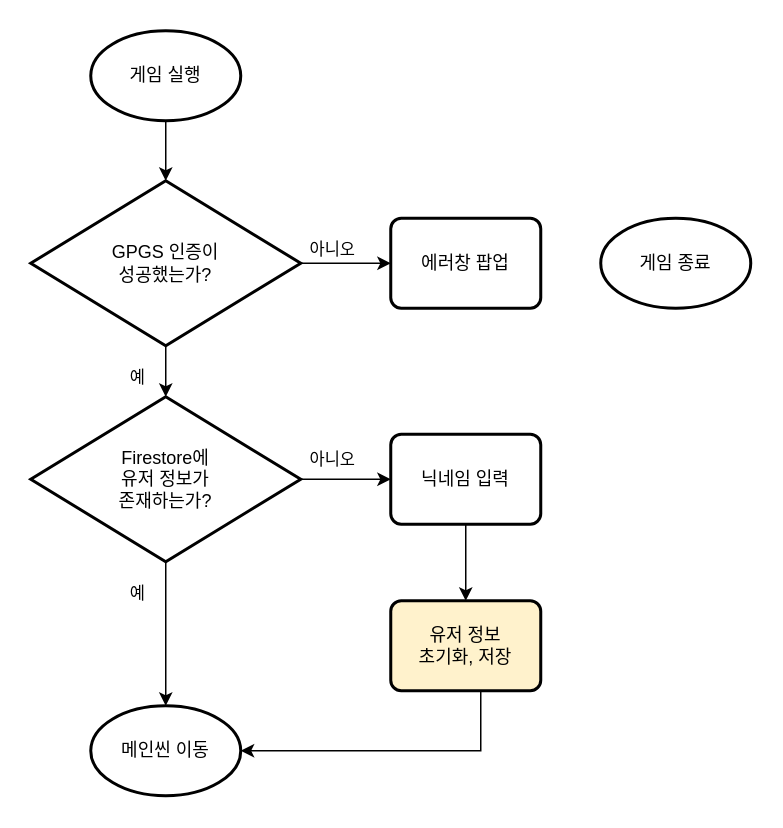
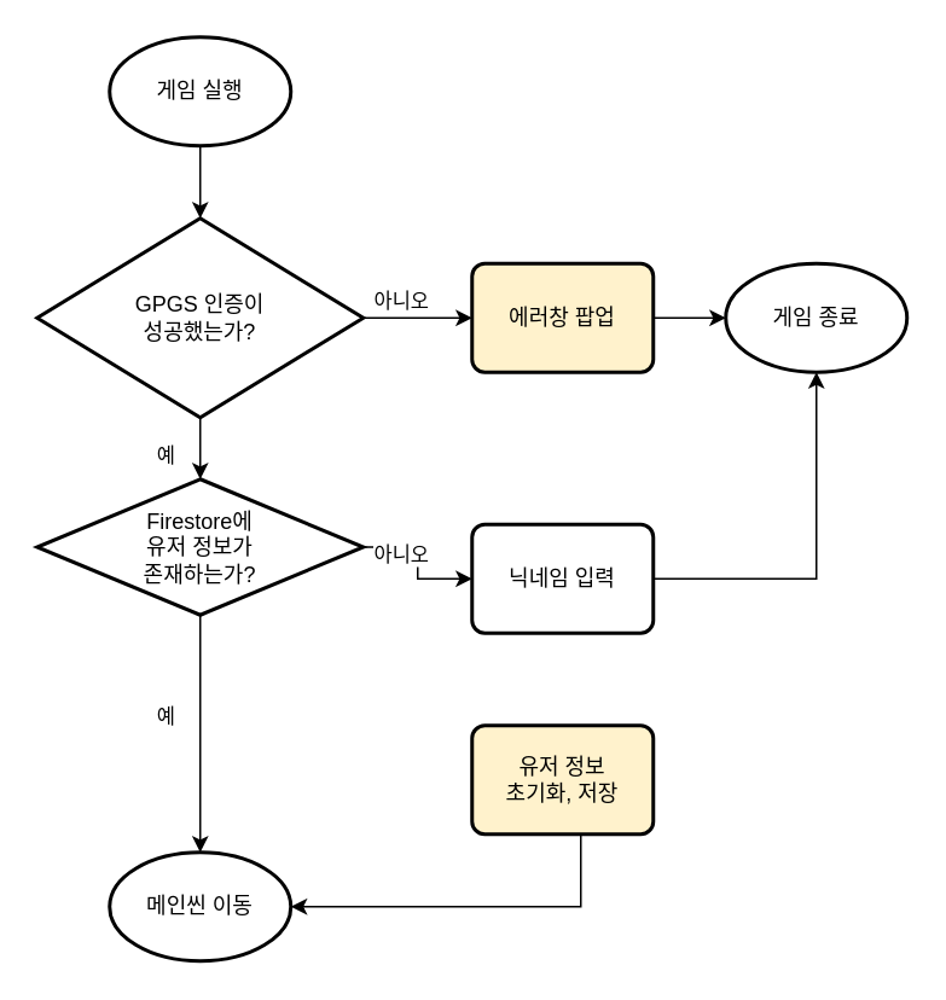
- <mxCell id="18" value="에러창 팝업" style="rounded=1;whiteSpace=wrap;html=1;absoluteArcSize=1;arcSize=14;strokeWidth=2;" vertex="1" parent="1"><mxGeometry x="260" y="145" width="100" height="60" as="geometry" /></mxCell>
+ <mxCell id="18" value="에러창 팝업" style="rounded=1;whiteSpace=wrap;html=1;absoluteArcSize=1;arcSize=14;strokeWidth=2;fillColor=#fff2cc;" vertex="1" parent="1"><mxGeometry x="260" y="145" width="100" height="60" as="geometry" /></mxCell>
+ <mxCell id="17" style="edgeStyle=orthogonalEdgeStyle;rounded=0;orthogonalLoop=1;jettySize=auto;html=1;entryX=0;entryY=0.5;entryDx=0;entryDy=0;entryPerimeter=0;" edge="1" parent="1" source="18" target="16"><mxGeometry relative="1" as="geometry" /></mxCell>
- <mxCell id="7" value="Firestore에 &lt;br&gt;유저 정보가 &lt;br&gt;존재하는가?" style="strokeWidth=2;html=1;shape=mxgraph.flowchart.decision;whiteSpace=wrap;" vertex="1" parent="1"><mxGeometry x="20" y="264" width="180" height="110" as="geometry" /></mxCell>
+ <mxCell id="7" value="Firestore에 &lt;br&gt;유저 정보가 &lt;br&gt;존재하는가?" style="strokeWidth=2;html=1;shape=mxgraph.flowchart.decision;whiteSpace=wrap;" vertex="1" parent="1"><mxGeometry x="20" y="264" width="180" height="75" as="geometry" /></mxCell>
- <mxCell id="8" style="edgeStyle=orthogonalEdgeStyle;rounded=0;orthogonalLoop=1;jettySize=auto;html=1;entryX=0.5;entryY=0;entryDx=0;entryDy=0;" edge="1" parent="1" source="9" target="11"><mxGeometry relative="1" as="geometry" /></mxCell>
+ <mxCell id="8" style="edgeStyle=orthogonalEdgeStyle;rounded=0;orthogonalLoop=1;jettySize=auto;html=1;" edge="1" parent="1" source="9" target="16"><mxGeometry relative="1" as="geometry" /></mxCell>
